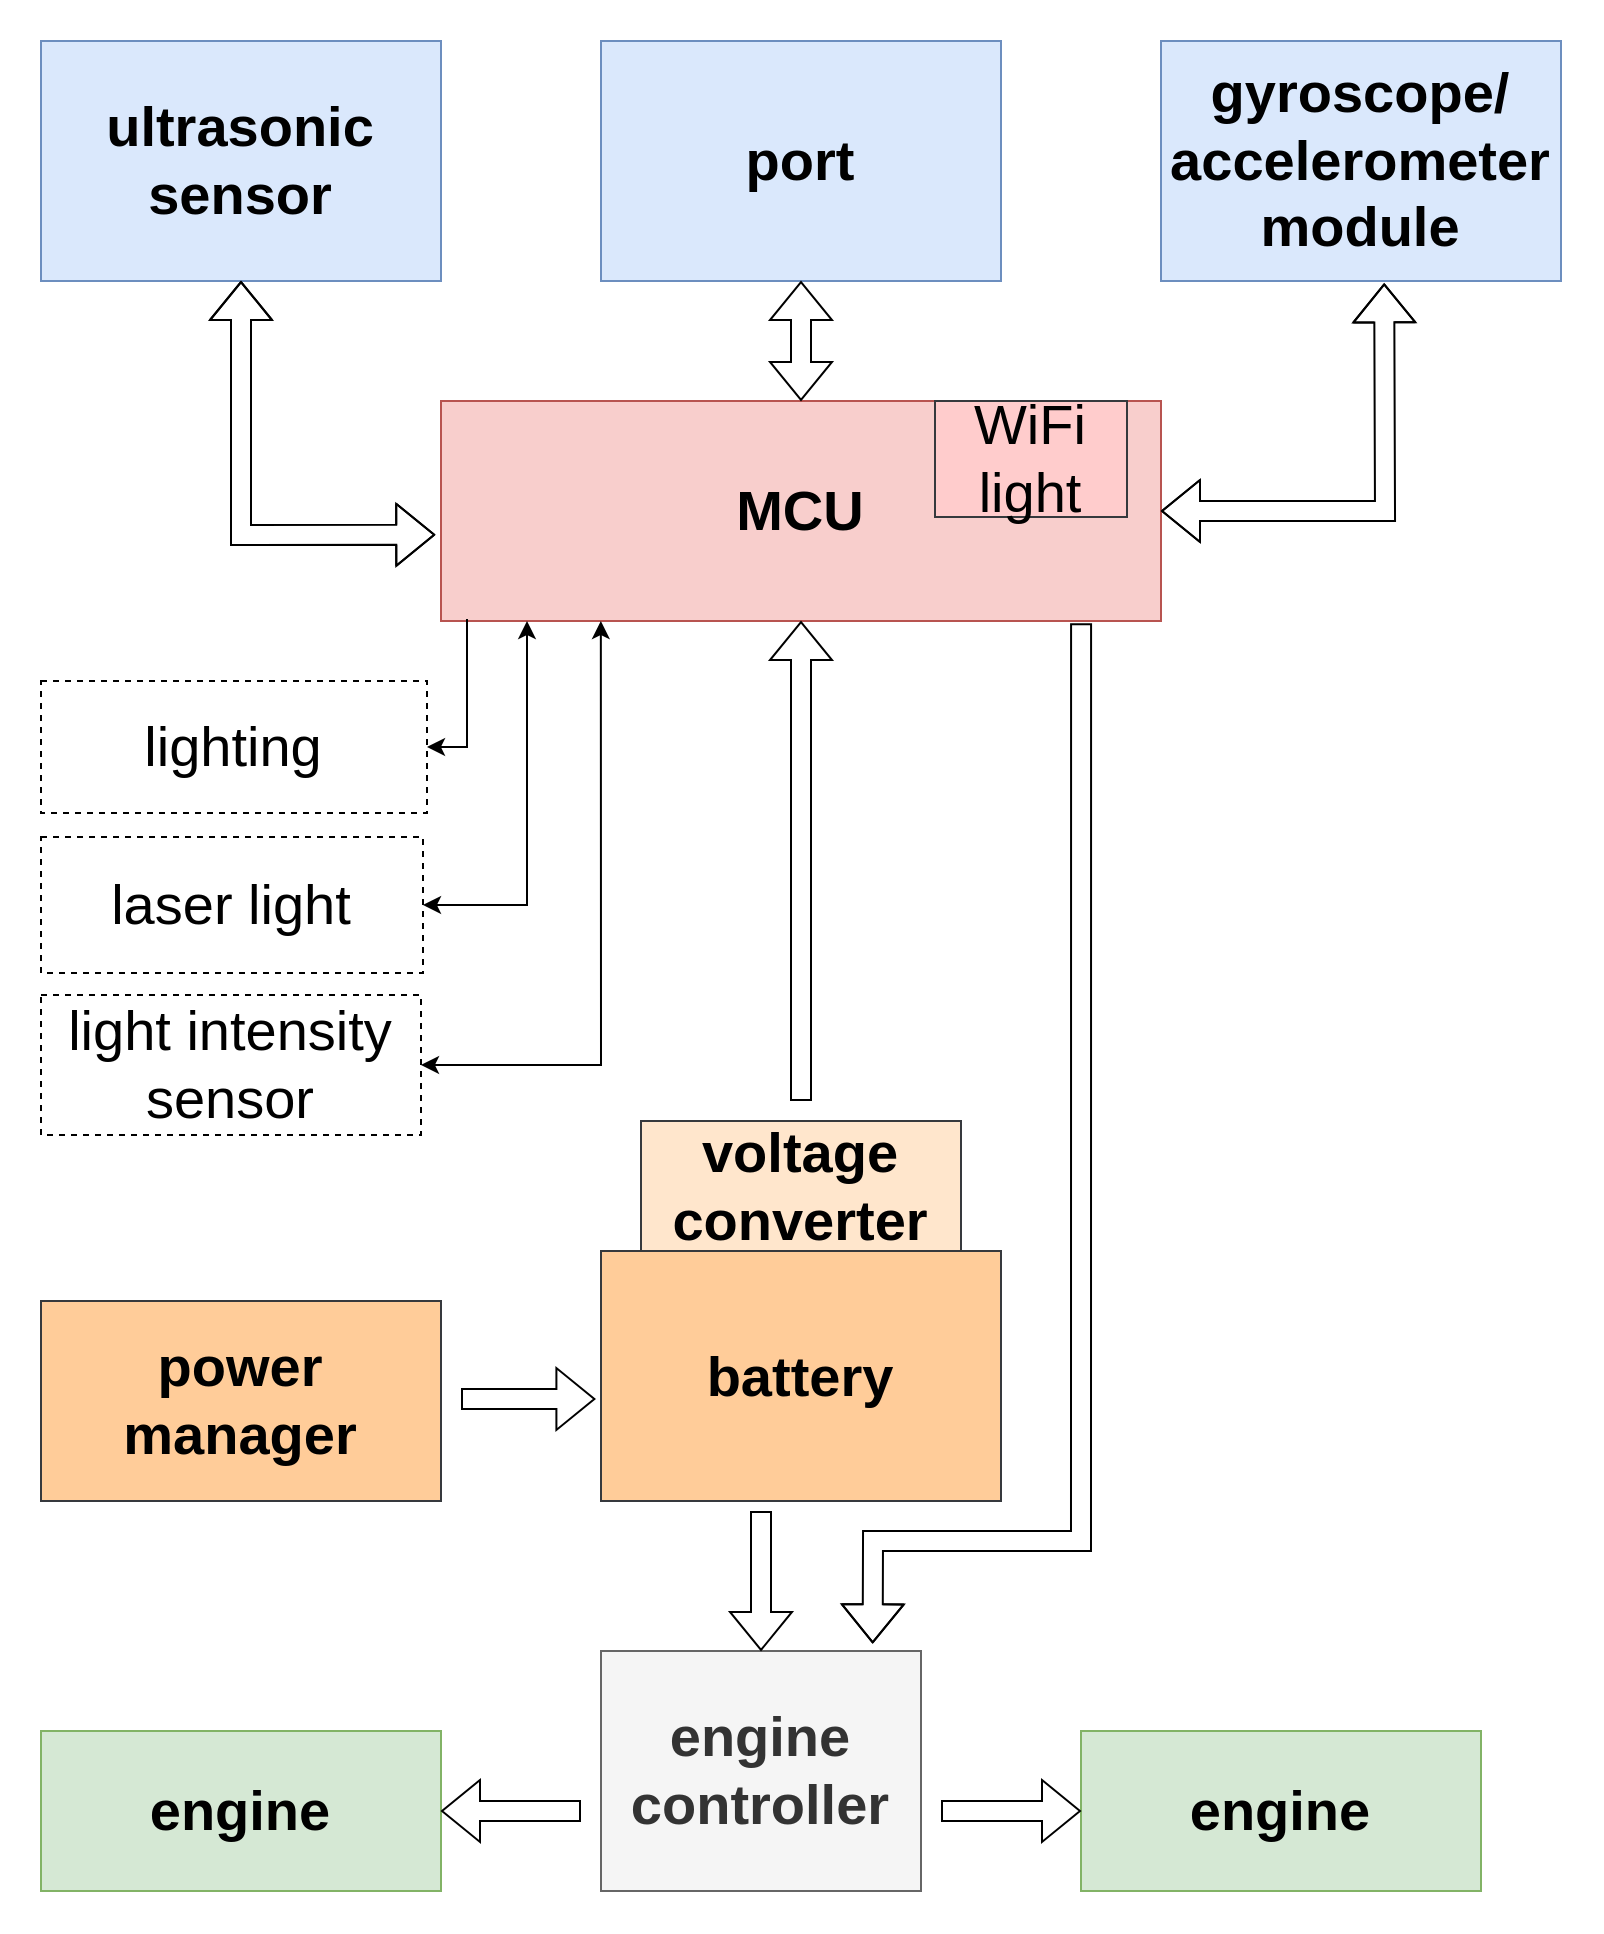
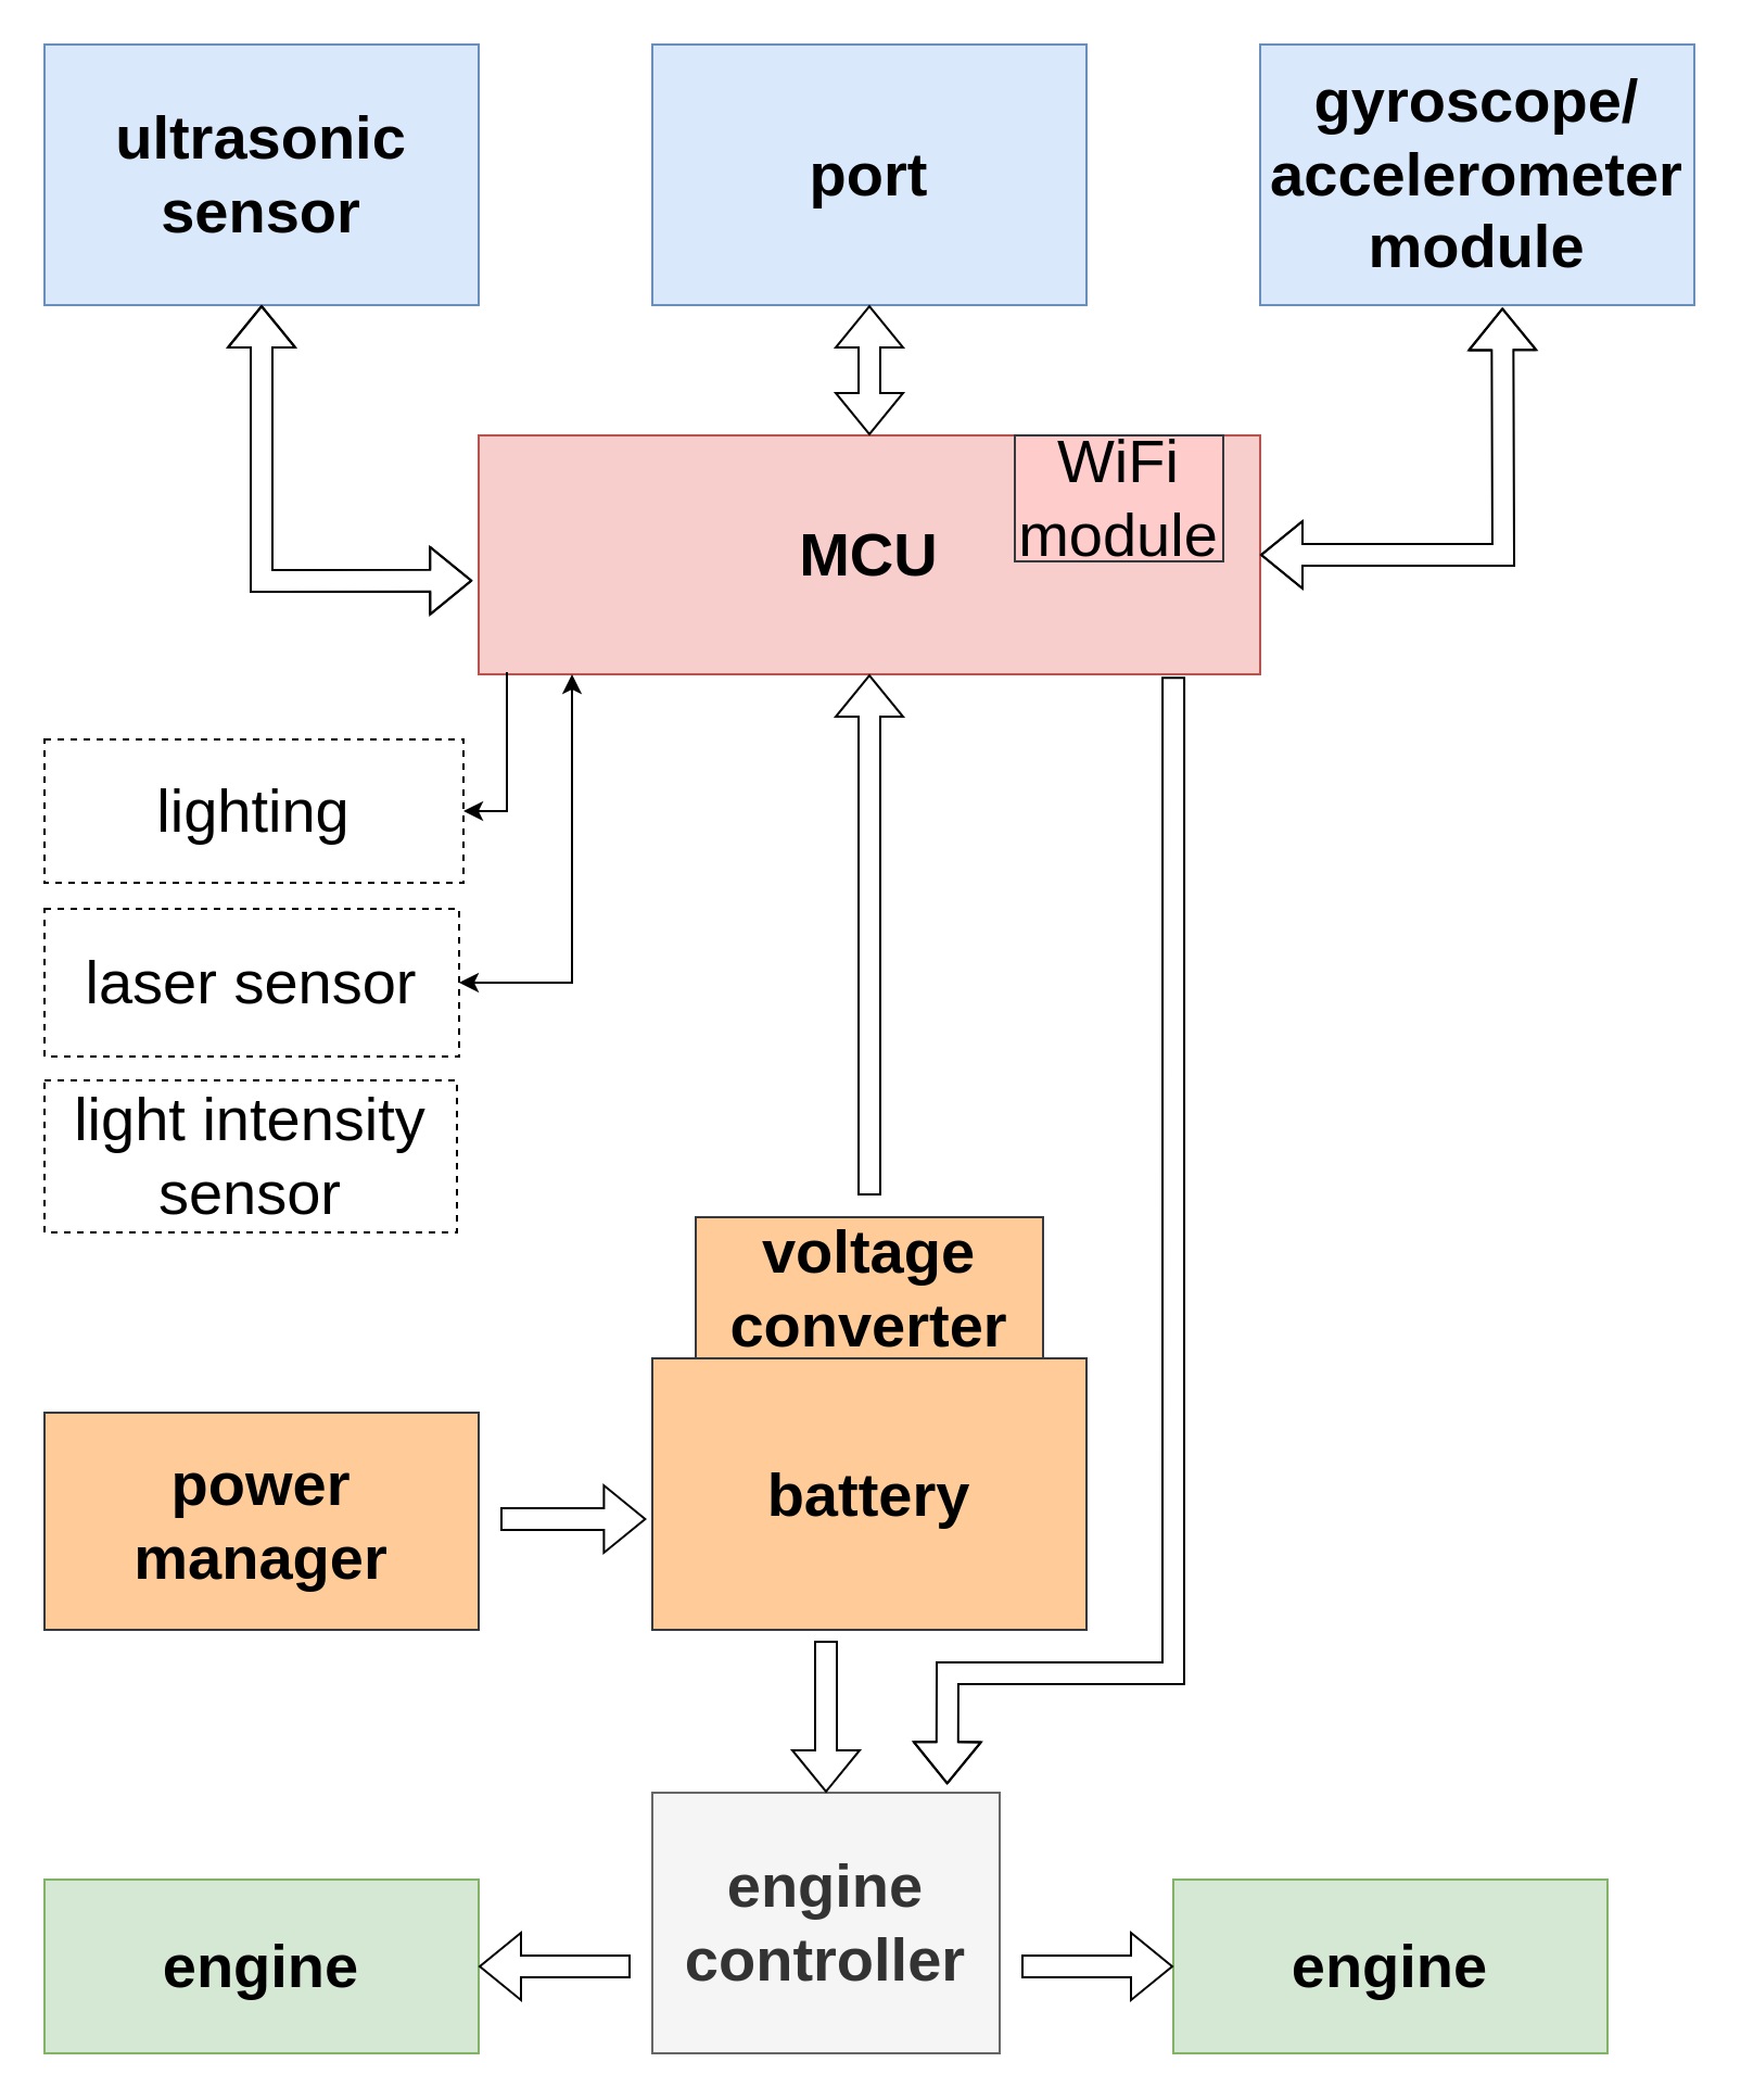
- <mxCell id="27" value="WiFi light" style="rounded=0;whiteSpace=wrap;html=1;fontSize=28;fillColor=#ffcccc;strokeColor=#36393d;" parent="1" vertex="1"><mxGeometry x="467" y="200" width="96" height="58" as="geometry" /></mxCell>
+ <mxCell id="27" value="WiFi module" style="rounded=0;whiteSpace=wrap;html=1;fontSize=28;fillColor=#ffcccc;strokeColor=#36393d;" parent="1" vertex="1"><mxGeometry x="467" y="200" width="96" height="58" as="geometry" /></mxCell>
- <mxCell id="22" value="&lt;span lang=&quot;en&quot; class=&quot;VIiyi&quot;&gt;laser light&lt;/span&gt;" style="rounded=0;whiteSpace=wrap;html=1;dashed=1;fontSize=28;" parent="1" vertex="1"><mxGeometry x="20" y="418" width="191" height="68" as="geometry" /></mxCell>
+ <mxCell id="22" value="&lt;span lang=&quot;en&quot; class=&quot;VIiyi&quot;&gt;laser sensor&lt;/span&gt;" style="rounded=0;whiteSpace=wrap;html=1;dashed=1;fontSize=28;" parent="1" vertex="1"><mxGeometry x="20" y="418" width="191" height="68" as="geometry" /></mxCell>
- <mxCell id="26" value="" style="endArrow=classic;startArrow=classic;html=1;rounded=0;fontSize=28;exitX=1;exitY=0.5;exitDx=0;exitDy=0;entryX=0.222;entryY=1;entryDx=0;entryDy=0;entryPerimeter=0;" parent="1" source="23" target="2" edge="1"><mxGeometry width="50" height="50" relative="1" as="geometry"><mxPoint x="410" y="510" as="sourcePoint" /><mxPoint x="460" y="460" as="targetPoint" /><Array as="points"><mxPoint x="300" y="532" /></Array></mxGeometry></mxCell>
- <mxCell id="20" value="&lt;span lang=&quot;en&quot; class=&quot;VIiyi&quot;&gt;&lt;b&gt;voltage converter&lt;/b&gt;&lt;/span&gt;" style="rounded=0;whiteSpace=wrap;html=1;fontSize=28;fillColor=#ffe6cc;strokeColor=#36393d;" parent="1" vertex="1"><mxGeometry x="320" y="560" width="160" height="65" as="geometry" /></mxCell>
+ <mxCell id="20" value="&lt;span lang=&quot;en&quot; class=&quot;VIiyi&quot;&gt;&lt;b&gt;voltage converter&lt;/b&gt;&lt;/span&gt;" style="rounded=0;whiteSpace=wrap;html=1;fontSize=28;fillColor=#ffcc99;strokeColor=#36393d;" parent="1" vertex="1"><mxGeometry x="320" y="560" width="160" height="65" as="geometry" /></mxCell>
